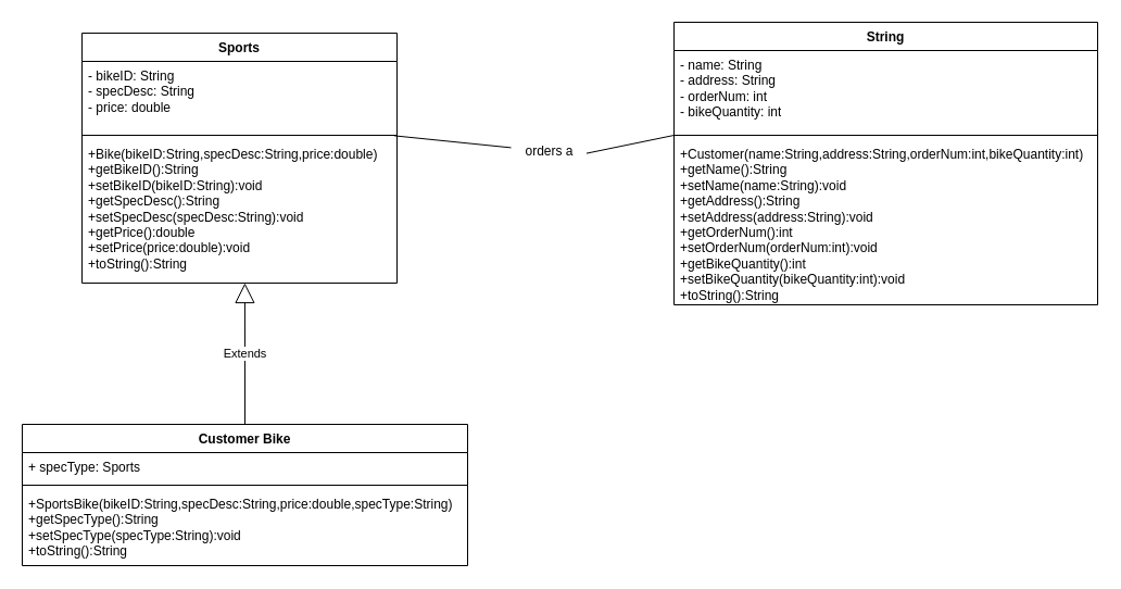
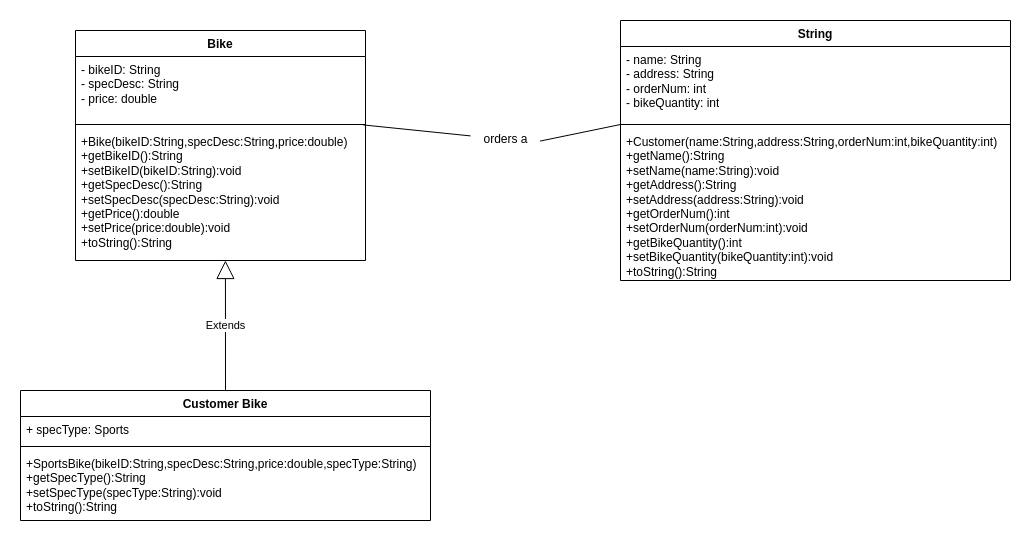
- <mxCell id="2" value="Sports" style="swimlane;fontStyle=1;align=center;verticalAlign=top;childLayout=stackLayout;horizontal=1;startSize=26;horizontalStack=0;resizeParent=1;resizeParentMax=0;resizeLast=0;collapsible=1;marginBottom=0;whiteSpace=wrap;html=1;" parent="1" vertex="1"><mxGeometry x="75" y="30" width="290" height="230" as="geometry" /></mxCell>
+ <mxCell id="2" value="Bike" style="swimlane;fontStyle=1;align=center;verticalAlign=top;childLayout=stackLayout;horizontal=1;startSize=26;horizontalStack=0;resizeParent=1;resizeParentMax=0;resizeLast=0;collapsible=1;marginBottom=0;whiteSpace=wrap;html=1;" parent="1" vertex="1"><mxGeometry x="75" y="30" width="290" height="230" as="geometry" /></mxCell>
